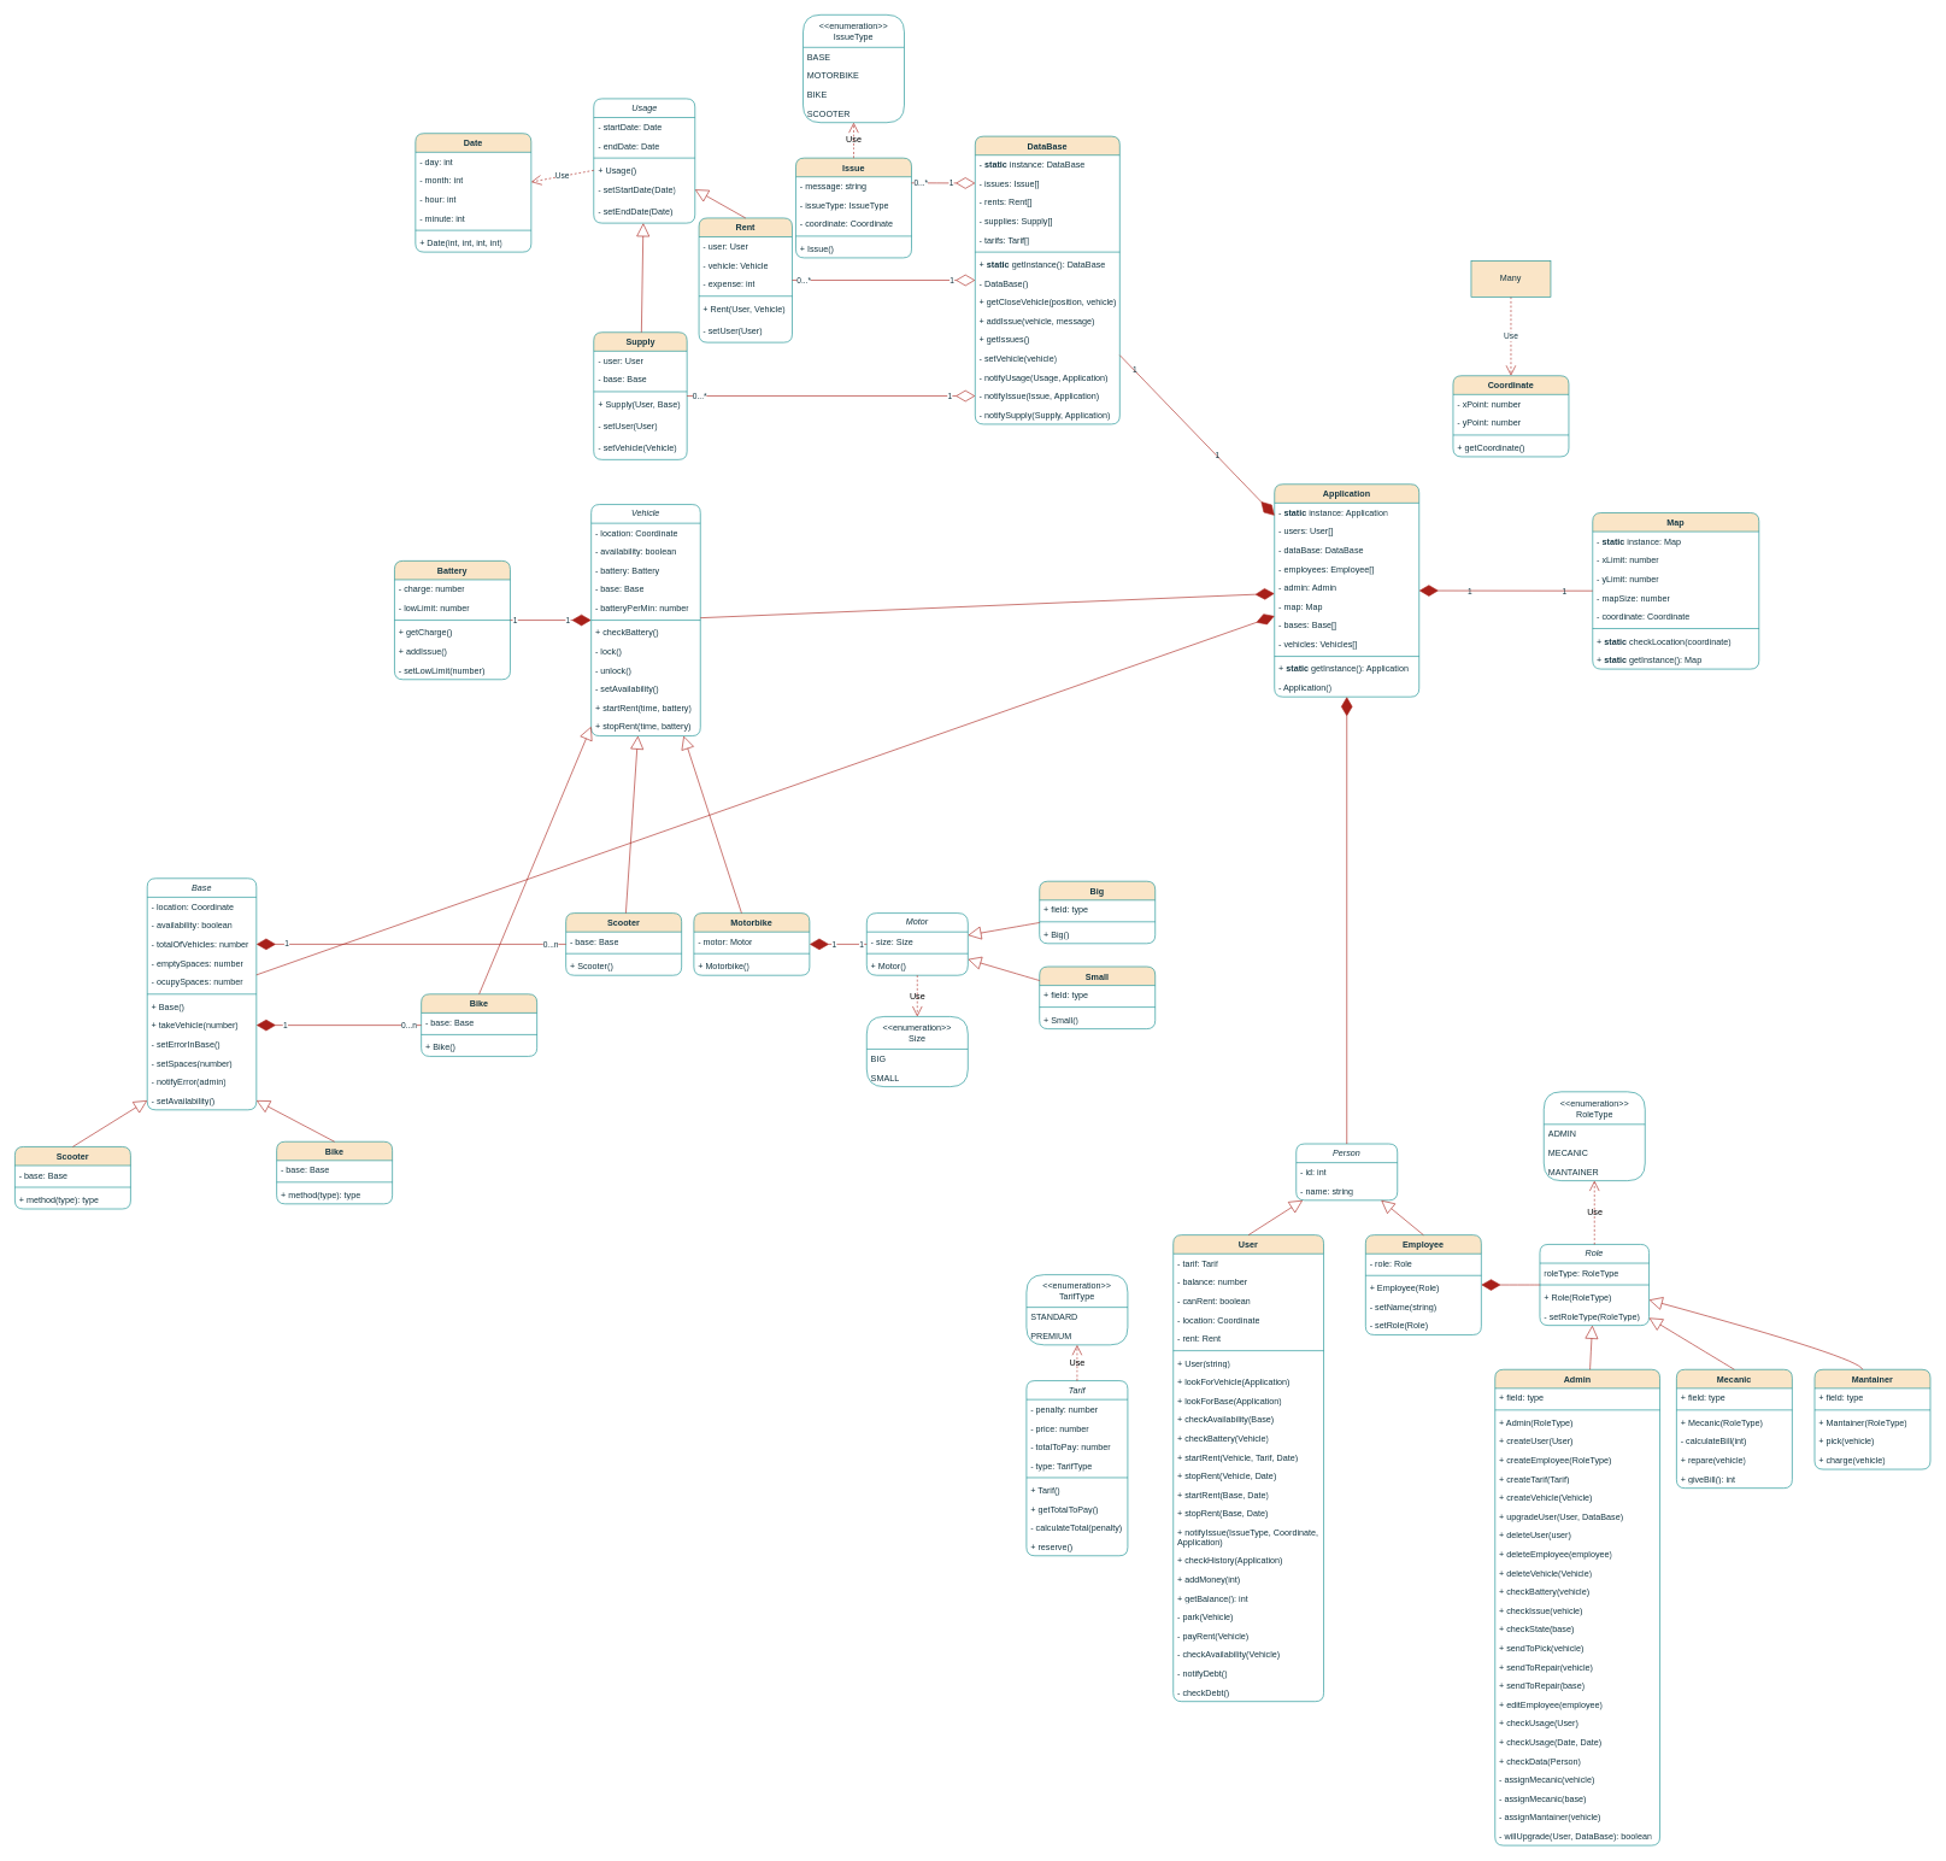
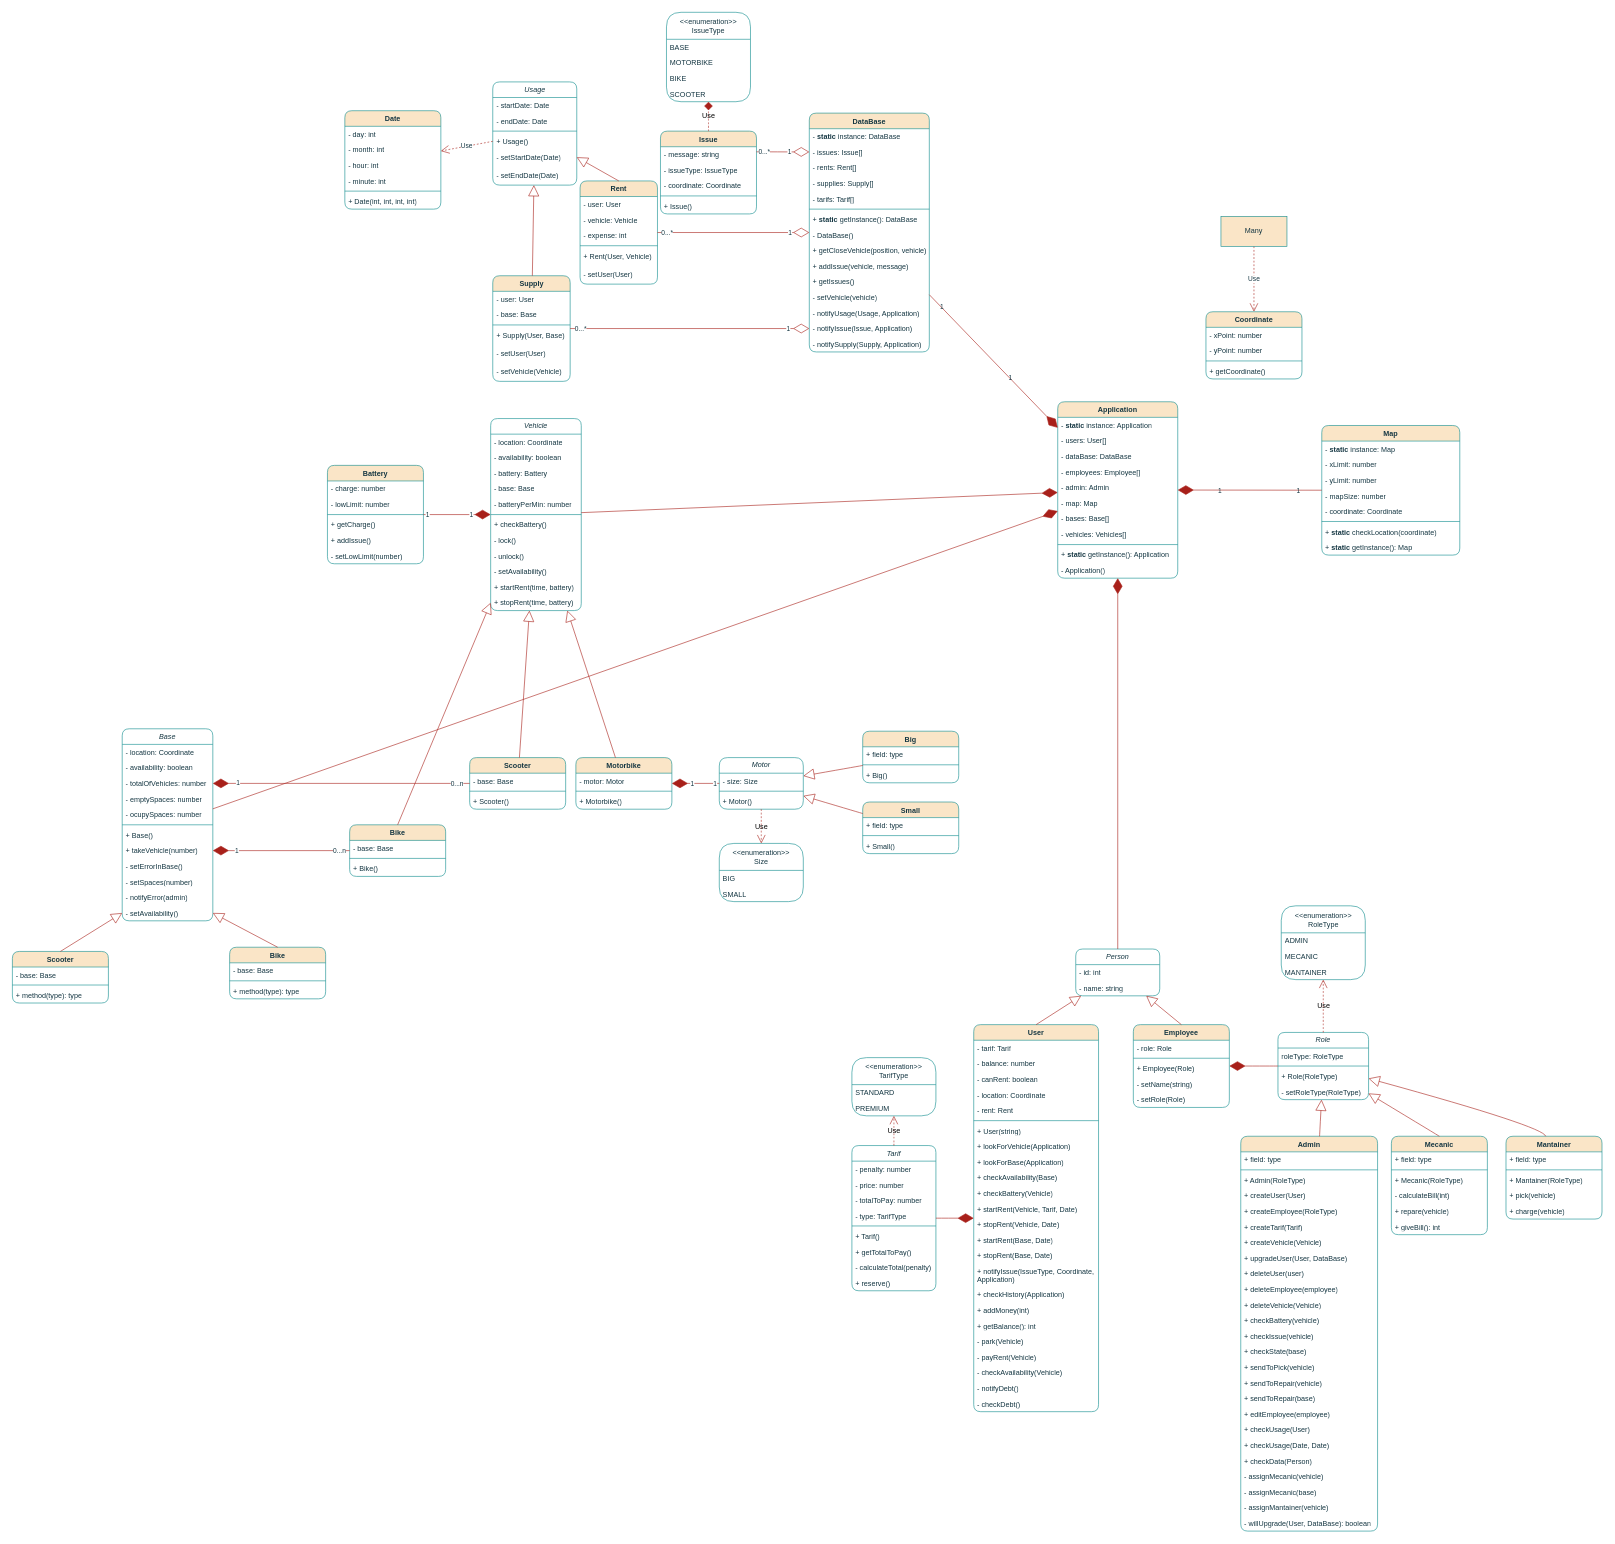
- <mxCell id="225" value="Use" style="endArrow=open;endSize=12;dashed=1;html=1;rounded=0;strokeColor=#A8201A;fontSize=12;fontColor=default;curved=1;fillColor=#FAE5C7;exitX=0.5;exitY=0;exitDx=0;exitDy=0;labelBackgroundColor=none;" parent="1" source="107" target="199" edge="1"><mxGeometry width="160" relative="1" as="geometry"><mxPoint x="1325" y="176" as="sourcePoint" /><mxPoint x="1485" y="176" as="targetPoint" /></mxGeometry></mxCell>
+ <mxCell id="225" value="Use" style="endArrow=diamond;endSize=12;dashed=1;html=1;rounded=0;strokeColor=#A8201A;fontSize=12;fontColor=default;curved=1;fillColor=#FAE5C7;exitX=0.5;exitY=0;exitDx=0;exitDy=0;labelBackgroundColor=none;" parent="1" source="107" target="199" edge="1"><mxGeometry width="160" relative="1" as="geometry"><mxPoint x="1325" y="176" as="sourcePoint" /><mxPoint x="1485" y="176" as="targetPoint" /></mxGeometry></mxCell>
+ <mxCell id="257" value="" style="endArrow=diamondThin;endFill=1;endSize=24;html=1;rounded=0;strokeColor=#A8201A;fontSize=12;fontColor=default;curved=1;fillColor=#FAE5C7;labelBackgroundColor=none;" parent="1" source="33" target="2" edge="1"><mxGeometry width="160" relative="1" as="geometry"><mxPoint x="1389" y="2136" as="sourcePoint" /><mxPoint x="1549" y="2136" as="targetPoint" /></mxGeometry></mxCell>
